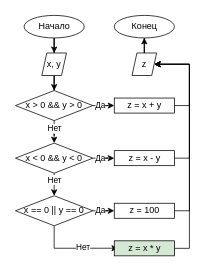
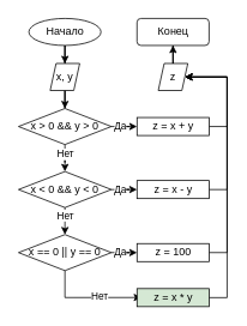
- <mxCell id="31" value="Конец" style="ellipse;whiteSpace=wrap;html=1;" vertex="1" parent="1"><mxGeometry x="151.5" y="20" width="80" height="30" as="geometry" /></mxCell>
+ <mxCell id="31" value="Конец" style="whiteSpace=wrap;html=1;rounded=1;" vertex="1" parent="1"><mxGeometry x="151.5" y="20" width="80" height="30" as="geometry" /></mxCell>
